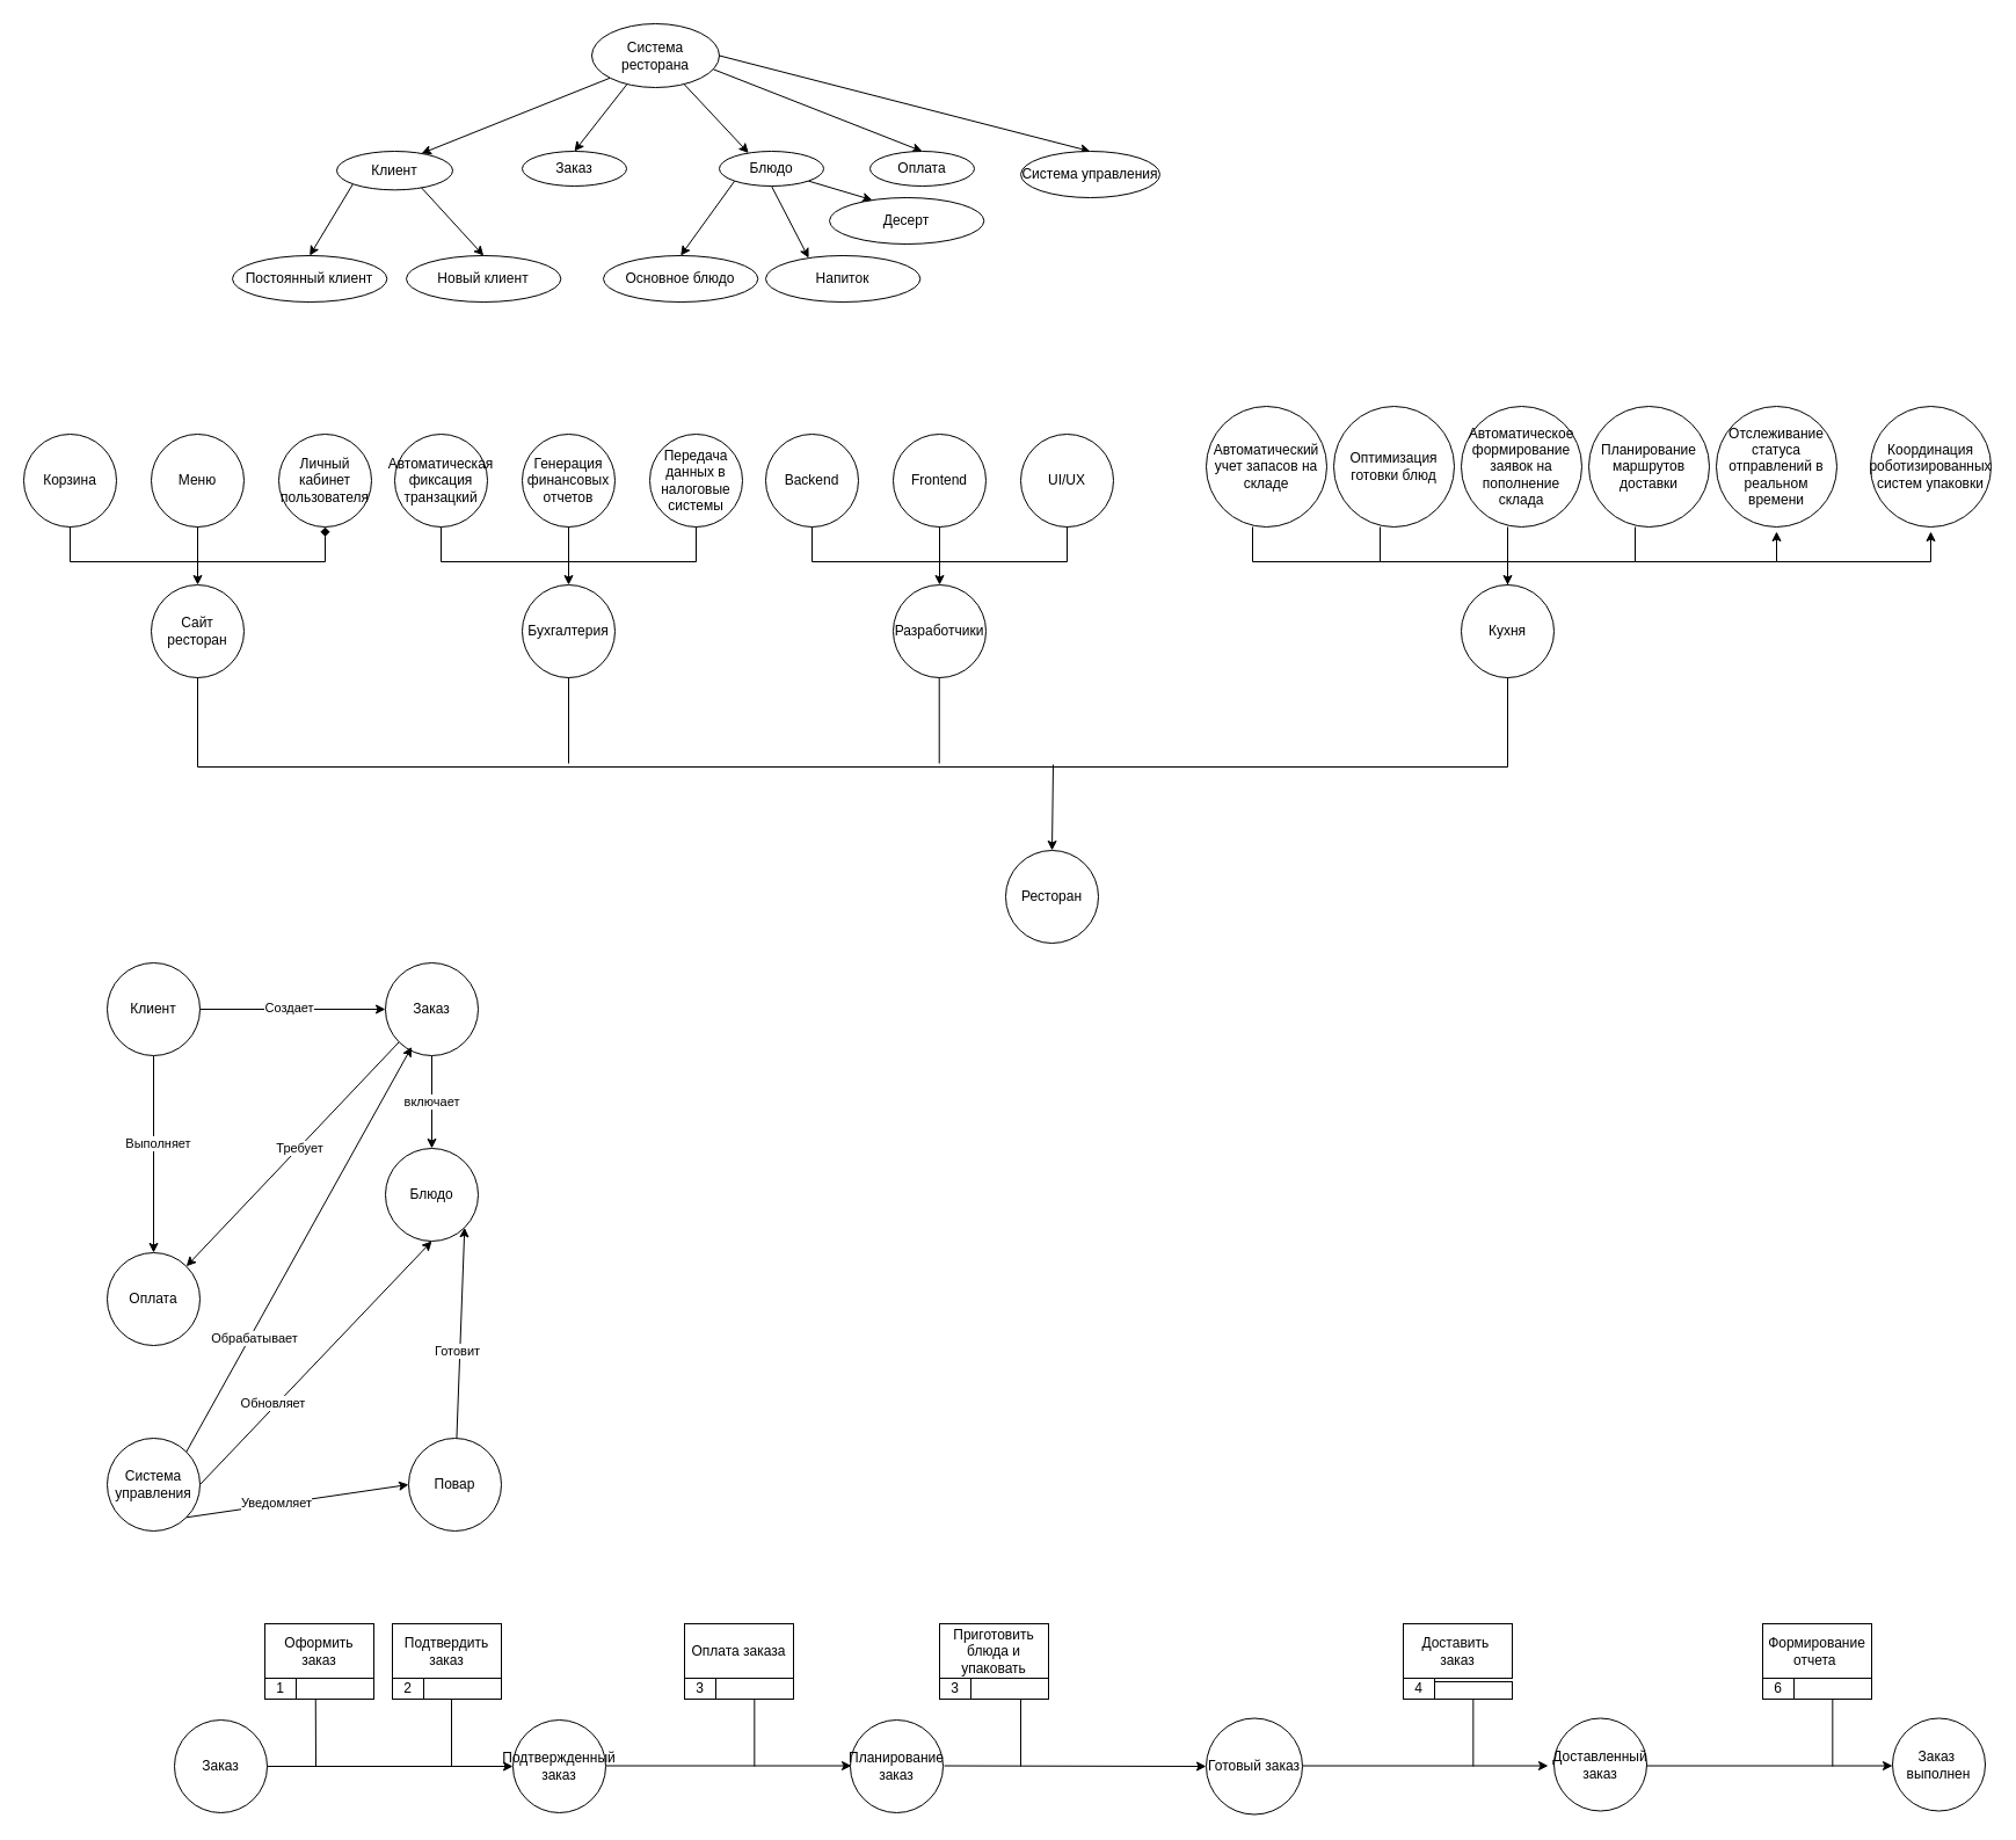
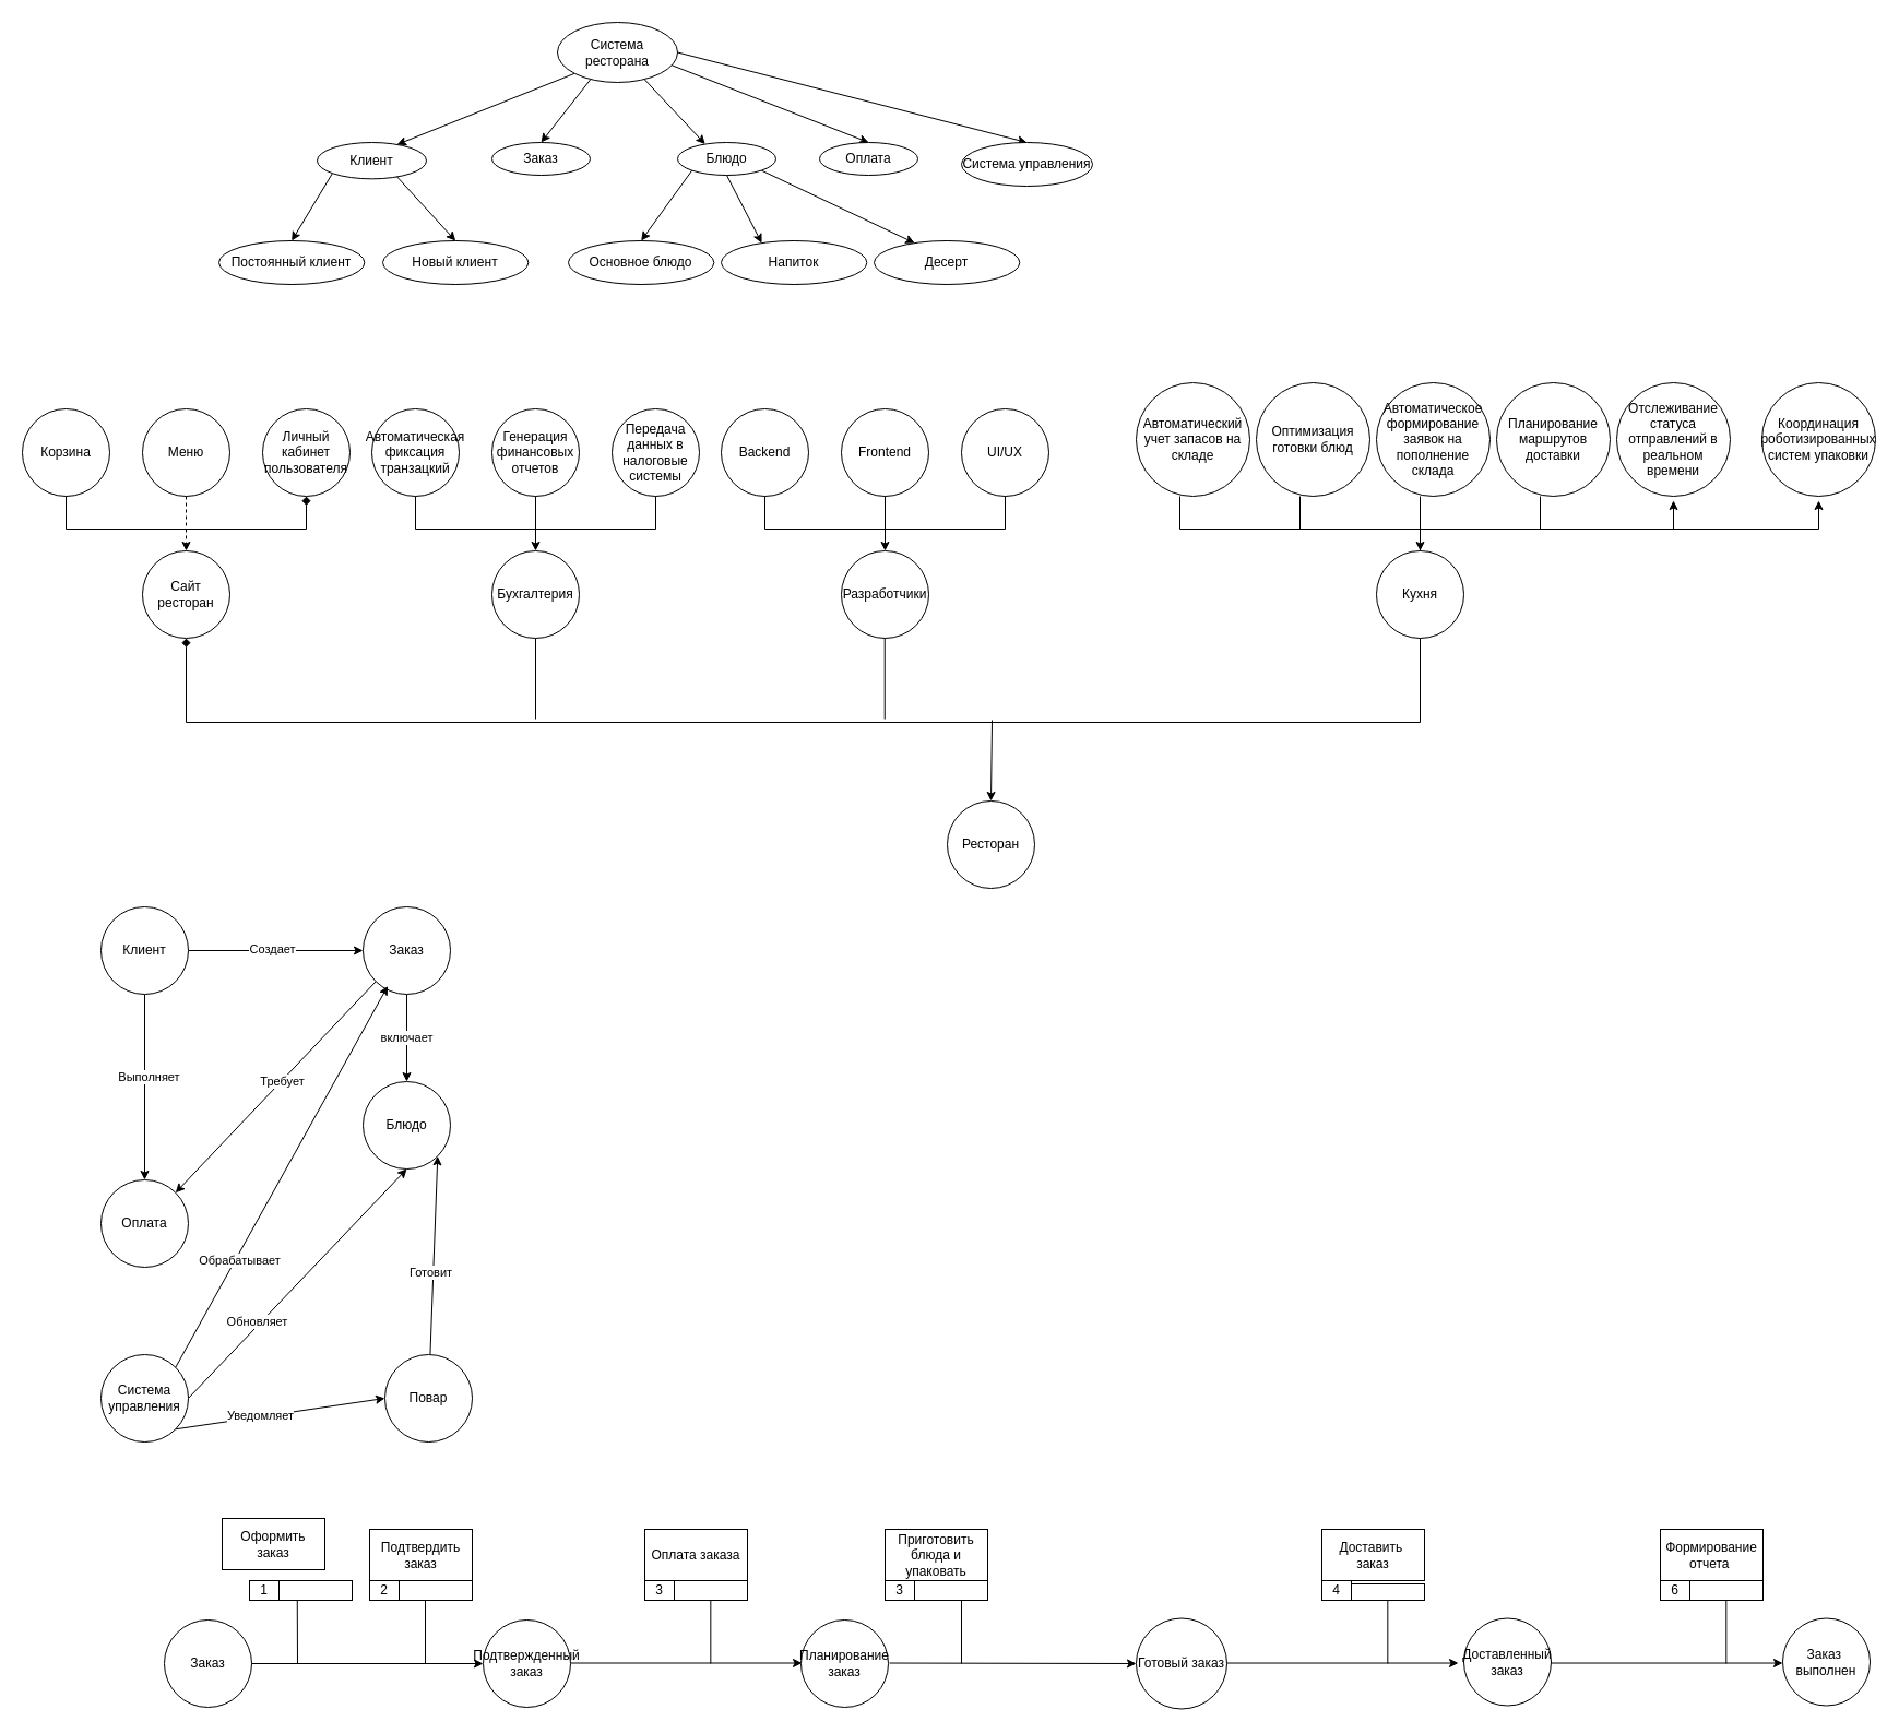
- <mxCell id="22" value="Десерт" style="rounded=0;whiteSpace=wrap;html=1;collapsible=0;portConstraintRotation=0;glass=0;arcSize=12;fixDash=0;snapToPoint=0;shape=ellipse;aspect=fixed;perimeter=ellipsePerimeter;" vertex="1" parent="1"><mxGeometry x="715" y="170" width="133.33" height="40" as="geometry" /></mxCell>
+ <mxCell id="22" value="Десерт" style="rounded=0;whiteSpace=wrap;html=1;collapsible=0;portConstraintRotation=0;glass=0;arcSize=12;fixDash=0;snapToPoint=0;shape=ellipse;aspect=fixed;perimeter=ellipsePerimeter;" vertex="1" parent="1"><mxGeometry x="800" y="220" width="133.33" height="40" as="geometry" /></mxCell>
- <mxCell id="65" value="" style="endArrow=classic;html=1;rounded=0;exitX=0.5;exitY=1;exitDx=0;exitDy=0;entryX=0.5;entryY=0;entryDx=0;entryDy=0;" edge="1" parent="1" source="47" target="44"><mxGeometry width="50" height="50" relative="1" as="geometry"><mxPoint x="270" y="584" as="sourcePoint" /><mxPoint x="320" y="534" as="targetPoint" /></mxGeometry></mxCell>
+ <mxCell id="65" value="" style="endArrow=classic;html=1;rounded=0;exitX=0.5;exitY=1;exitDx=0;exitDy=0;entryX=0.5;entryY=0;entryDx=0;entryDy=0;dashed=1;" edge="1" parent="1" source="47" target="44"><mxGeometry width="50" height="50" relative="1" as="geometry"><mxPoint x="270" y="584" as="sourcePoint" /><mxPoint x="320" y="534" as="targetPoint" /></mxGeometry></mxCell>
- <mxCell id="75" value="" style="endArrow=none;html=1;rounded=0;entryX=0.5;entryY=1;entryDx=0;entryDy=0;exitX=0.5;exitY=1;exitDx=0;exitDy=0;" edge="1" parent="1" source="58" target="44"><mxGeometry width="50" height="50" relative="1" as="geometry"><mxPoint x="162" y="703" as="sourcePoint" /><mxPoint x="212" y="653" as="targetPoint" /><Array as="points"><mxPoint x="1300" y="661" /><mxPoint x="170" y="661" /></Array></mxGeometry></mxCell>
+ <mxCell id="75" value="" style="endArrow=diamond;html=1;rounded=0;entryX=0.5;entryY=1;entryDx=0;entryDy=0;exitX=0.5;exitY=1;exitDx=0;exitDy=0;" edge="1" parent="1" source="58" target="44"><mxGeometry width="50" height="50" relative="1" as="geometry"><mxPoint x="162" y="703" as="sourcePoint" /><mxPoint x="212" y="653" as="targetPoint" /><Array as="points"><mxPoint x="1300" y="661" /><mxPoint x="170" y="661" /></Array></mxGeometry></mxCell>
- <mxCell id="88" value="Оформить&lt;div&gt;заказ&lt;/div&gt;" style="rounded=0;whiteSpace=wrap;html=1;" vertex="1" parent="1"><mxGeometry x="228" y="1400" width="94" height="47" as="geometry" /></mxCell>
+ <mxCell id="88" value="Оформить&lt;div&gt;заказ&lt;/div&gt;" style="rounded=0;whiteSpace=wrap;html=1;" vertex="1" parent="1"><mxGeometry x="203" y="1390" width="94" height="47" as="geometry" /></mxCell>
